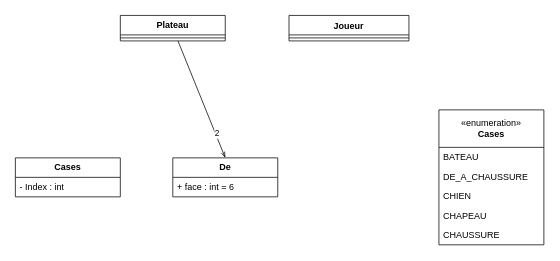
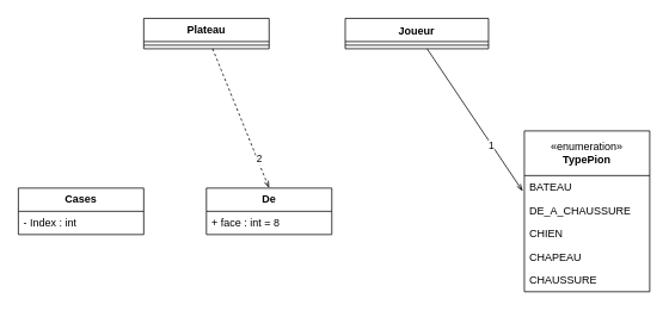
- <mxCell id="2" style="edgeStyle=none;html=1;entryX=0.5;entryY=0;entryDx=0;entryDy=0;startArrow=none;startFill=0;endArrow=openThin;endFill=0;" edge="1" parent="1" source="4" target="12"><mxGeometry relative="1" as="geometry" /></mxCell>
+ <mxCell id="2" style="edgeStyle=none;html=1;entryX=0.5;entryY=0;entryDx=0;entryDy=0;startArrow=none;startFill=0;endArrow=openThin;endFill=0;dashed=1;" edge="1" parent="1" source="4" target="12"><mxGeometry relative="1" as="geometry" /></mxCell>
+ <mxCell id="14" style="edgeStyle=none;html=1;entryX=-0.013;entryY=0.673;entryDx=0;entryDy=0;entryPerimeter=0;startArrow=none;startFill=0;endArrow=openThin;endFill=0;" edge="1" parent="1" source="16" target="7"><mxGeometry relative="1" as="geometry" /></mxCell>
+ <mxCell id="15" value="1" style="edgeLabel;html=1;align=center;verticalAlign=middle;resizable=0;points=[];" vertex="1" connectable="0" parent="14"><mxGeometry x="0.357" y="-1" relative="1" as="geometry"><mxPoint as="offset" /></mxGeometry></mxCell>
- <mxCell id="6" value="«enumeration»&lt;br&gt;&lt;b&gt;Cases&lt;/b&gt;" style="swimlane;fontStyle=0;childLayout=stackLayout;horizontal=1;startSize=50;fillColor=none;horizontalStack=0;resizeParent=1;resizeParentMax=0;resizeLast=0;collapsible=1;marginBottom=0;whiteSpace=wrap;html=1;" parent="1" vertex="1"><mxGeometry x="585" y="146" width="140" height="180" as="geometry" /></mxCell>
+ <mxCell id="6" value="«enumeration»&lt;br&gt;&lt;b&gt;TypePion&lt;/b&gt;" style="swimlane;fontStyle=0;childLayout=stackLayout;horizontal=1;startSize=50;fillColor=none;horizontalStack=0;resizeParent=1;resizeParentMax=0;resizeLast=0;collapsible=1;marginBottom=0;whiteSpace=wrap;html=1;" parent="1" vertex="1"><mxGeometry x="585" y="146" width="140" height="180" as="geometry" /></mxCell>
- <mxCell id="13" value="+ face : int = 6" style="text;strokeColor=none;fillColor=none;align=left;verticalAlign=top;spacingLeft=4;spacingRight=4;overflow=hidden;rotatable=0;points=[[0,0.5],[1,0.5]];portConstraint=eastwest;whiteSpace=wrap;html=1;" parent="12" vertex="1"><mxGeometry y="26" width="140" height="26" as="geometry" /></mxCell>
+ <mxCell id="13" value="+ face : int = 8" style="text;strokeColor=none;fillColor=none;align=left;verticalAlign=top;spacingLeft=4;spacingRight=4;overflow=hidden;rotatable=0;points=[[0,0.5],[1,0.5]];portConstraint=eastwest;whiteSpace=wrap;html=1;" parent="12" vertex="1"><mxGeometry y="26" width="140" height="26" as="geometry" /></mxCell>
